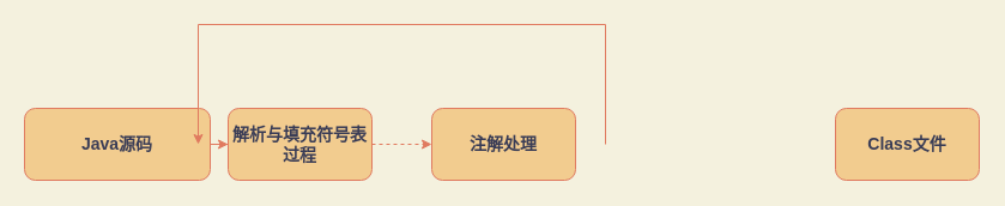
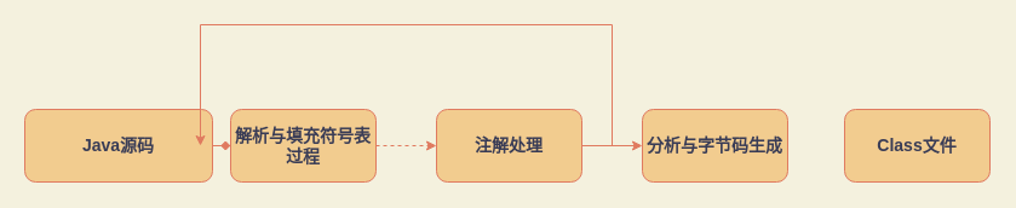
- <mxCell id="2" value="" style="edgeStyle=orthogonalEdgeStyle;rounded=1;sketch=0;orthogonalLoop=1;jettySize=auto;html=1;fontSize=14;fontStyle=1;labelBackgroundColor=#F4F1DE;strokeColor=#E07A5F;fontColor=#393C56;" edge="1" parent="1" source="3" target="5"><mxGeometry relative="1" as="geometry" /></mxCell>
+ <mxCell id="2" value="" style="edgeStyle=orthogonalEdgeStyle;rounded=1;sketch=0;orthogonalLoop=1;jettySize=auto;html=1;fontSize=14;fontStyle=1;labelBackgroundColor=#F4F1DE;strokeColor=#E07A5F;fontColor=#393C56;endArrow=diamond;" edge="1" parent="1" source="3" target="5"><mxGeometry relative="1" as="geometry" /></mxCell>
+ <mxCell id="6" value="" style="edgeStyle=orthogonalEdgeStyle;rounded=1;sketch=0;orthogonalLoop=1;jettySize=auto;html=1;fontSize=14;fontStyle=1;labelBackgroundColor=#F4F1DE;strokeColor=#E07A5F;fontColor=#393C56;" edge="1" parent="1" source="7" target="8"><mxGeometry relative="1" as="geometry" /></mxCell>
+ <mxCell id="8" value="分析与字节码生成" style="rounded=1;whiteSpace=wrap;html=1;sketch=0;fontSize=14;fontStyle=1;fillColor=#F2CC8F;strokeColor=#E07A5F;fontColor=#393C56;" vertex="1" parent="1"><mxGeometry x="530" y="90" width="120" height="60" as="geometry" /></mxCell>
